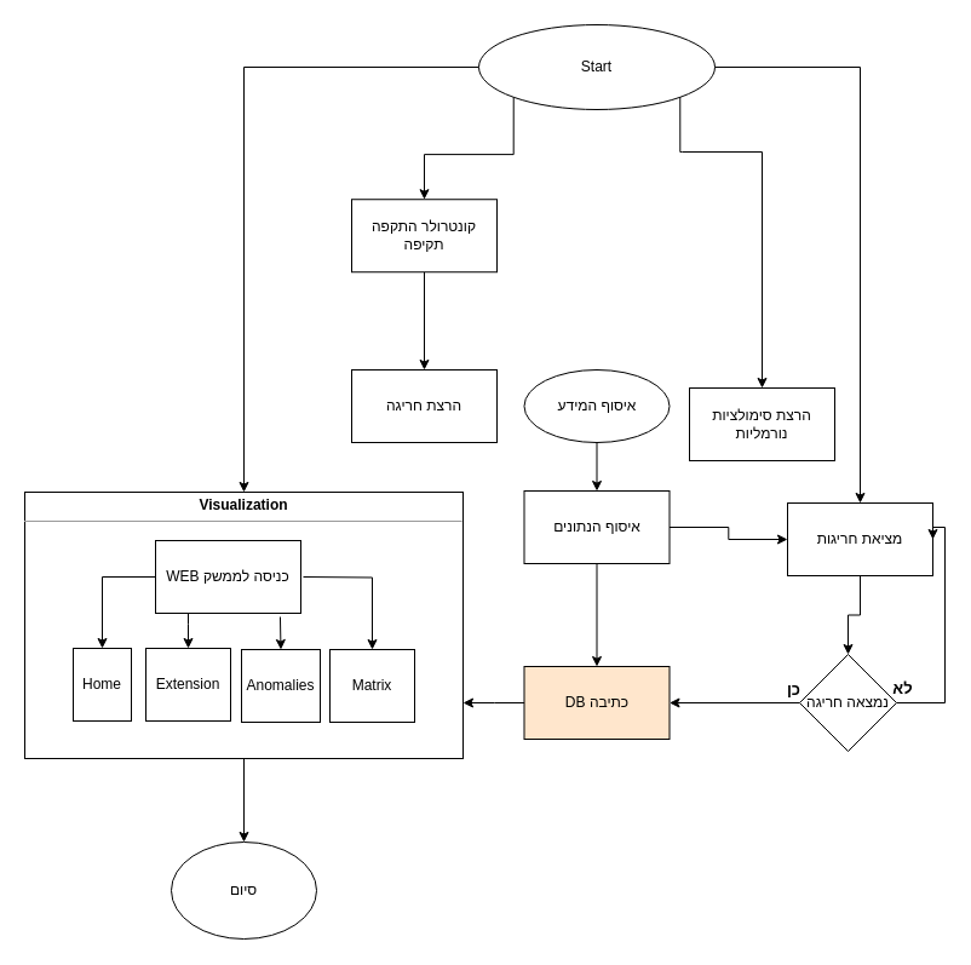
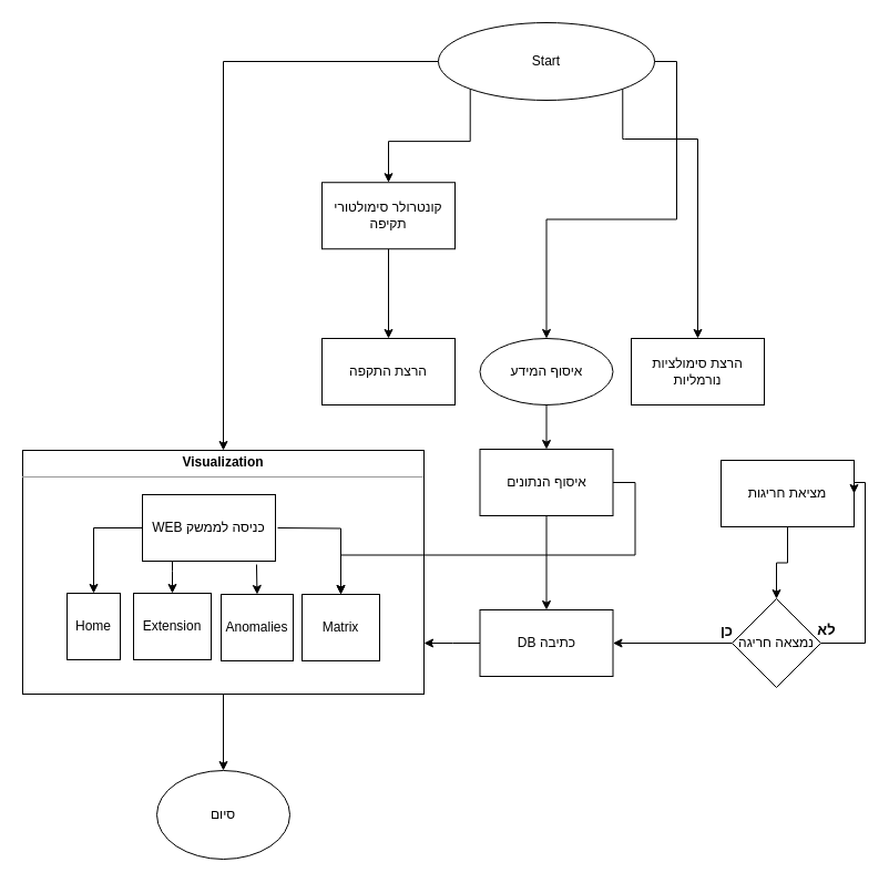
- <mxCell id="9" value="" style="edgeStyle=orthogonalEdgeStyle;rounded=0;orthogonalLoop=1;jettySize=auto;html=1;exitX=1;exitY=0.5;exitDx=0;exitDy=0;" parent="1" source="6" target="15" edge="1"><mxGeometry relative="1" as="geometry" /></mxCell>
+ <mxCell id="9" value="" style="edgeStyle=orthogonalEdgeStyle;rounded=0;orthogonalLoop=1;jettySize=auto;html=1;exitX=1;exitY=0.5;exitDx=0;exitDy=0;" parent="1" source="6" target="8" edge="1"><mxGeometry relative="1" as="geometry" /></mxCell>
- <mxCell id="31" value="קונטרולר התקפה תקיפה" style="rounded=0;whiteSpace=wrap;html=1;" parent="1" vertex="1"><mxGeometry x="290" y="164.24" width="120" height="60" as="geometry" /></mxCell>
+ <mxCell id="31" value="קונטרולר סימולטורי תקיפה" style="rounded=0;whiteSpace=wrap;html=1;" parent="1" vertex="1"><mxGeometry x="290" y="164.24" width="120" height="60" as="geometry" /></mxCell>
- <mxCell id="32" value="הרצת חריגה" style="rounded=0;whiteSpace=wrap;html=1;" parent="1" vertex="1"><mxGeometry x="290" y="305" width="120" height="60" as="geometry" /></mxCell>
+ <mxCell id="32" value="הרצת התקפה" style="rounded=0;whiteSpace=wrap;html=1;" parent="1" vertex="1"><mxGeometry x="290" y="305" width="120" height="60" as="geometry" /></mxCell>
- <mxCell id="29" value="הרצת סימולציות נורמליות" style="rounded=0;whiteSpace=wrap;html=1;" parent="1" vertex="1"><mxGeometry x="569" y="320" width="120" height="60" as="geometry" /></mxCell>
+ <mxCell id="29" value="הרצת סימולציות נורמליות" style="rounded=0;whiteSpace=wrap;html=1;" parent="1" vertex="1"><mxGeometry x="569" y="305" width="120" height="60" as="geometry" /></mxCell>
- <mxCell id="34" value="" style="edgeStyle=orthogonalEdgeStyle;rounded=0;orthogonalLoop=1;jettySize=auto;html=1;exitX=1;exitY=0.5;exitDx=0;exitDy=0;entryX=0;entryY=0.5;entryDx=0;entryDy=0;" parent="1" source="11" target="15" edge="1"><mxGeometry relative="1" as="geometry"><mxPoint x="590" y="545" as="sourcePoint" /><mxPoint x="590" y="630" as="targetPoint" /></mxGeometry></mxCell>
+ <mxCell id="34" value="" style="edgeStyle=orthogonalEdgeStyle;rounded=0;orthogonalLoop=1;jettySize=auto;html=1;exitX=1;exitY=0.5;exitDx=0;exitDy=0;" parent="1" source="11" target="36" edge="1"><mxGeometry relative="1" as="geometry"><mxPoint x="590" y="545" as="sourcePoint" /><mxPoint x="590" y="630" as="targetPoint" /></mxGeometry></mxCell>
- <mxCell id="13" value="DB כתיבה" style="rounded=0;whiteSpace=wrap;html=1;fillColor=#ffe6cc;" parent="1" vertex="1"><mxGeometry x="432.5" y="550" width="120" height="60" as="geometry" /></mxCell>
+ <mxCell id="13" value="DB כתיבה" style="rounded=0;whiteSpace=wrap;html=1;" parent="1" vertex="1"><mxGeometry x="432.5" y="550" width="120" height="60" as="geometry" /></mxCell>
